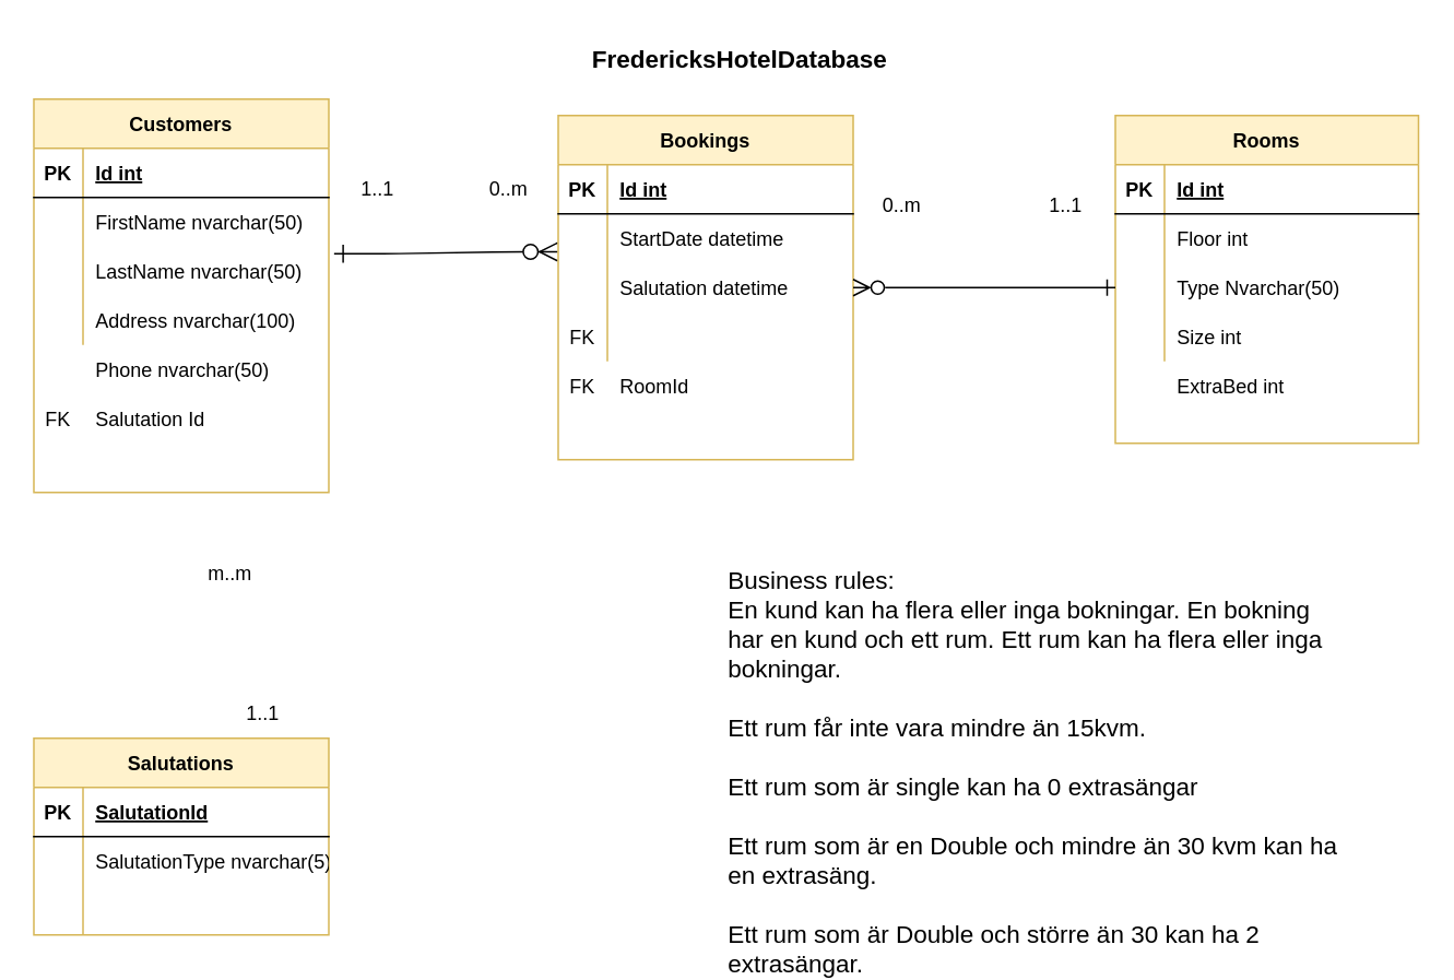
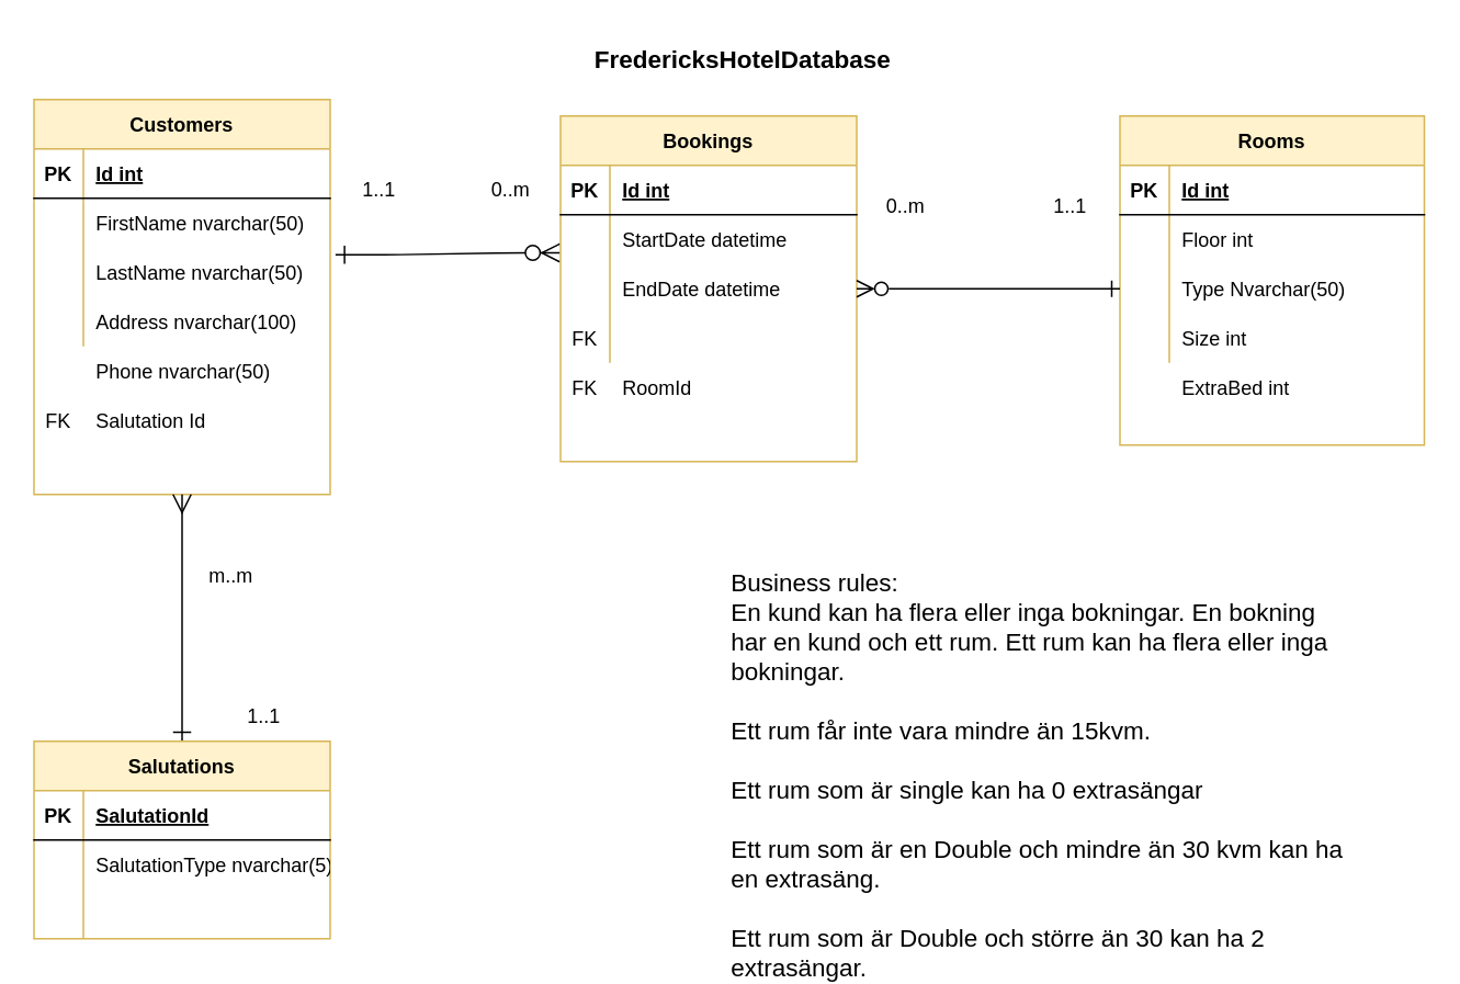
- <mxCell id="25" value="Salutation datetime" style="shape=partialRectangle;connectable=0;fillColor=none;top=0;left=0;bottom=0;right=0;align=left;spacingLeft=6;overflow=hidden;" parent="23" vertex="1"><mxGeometry x="30" width="150" height="30" as="geometry"><mxRectangle width="150" height="30" as="alternateBounds" /></mxGeometry></mxCell>
+ <mxCell id="25" value="EndDate datetime" style="shape=partialRectangle;connectable=0;fillColor=none;top=0;left=0;bottom=0;right=0;align=left;spacingLeft=6;overflow=hidden;" parent="23" vertex="1"><mxGeometry x="30" width="150" height="30" as="geometry"><mxRectangle width="150" height="30" as="alternateBounds" /></mxGeometry></mxCell>
+ <mxCell id="50" style="edgeStyle=orthogonalEdgeStyle;rounded=0;orthogonalLoop=1;jettySize=auto;html=1;entryX=0.5;entryY=1;entryDx=0;entryDy=0;startArrow=ERone;startFill=0;endArrow=ERmany;endFill=0;startSize=9;endSize=9;" parent="1" source="51" target="3" edge="1"><mxGeometry relative="1" as="geometry" /></mxCell>
